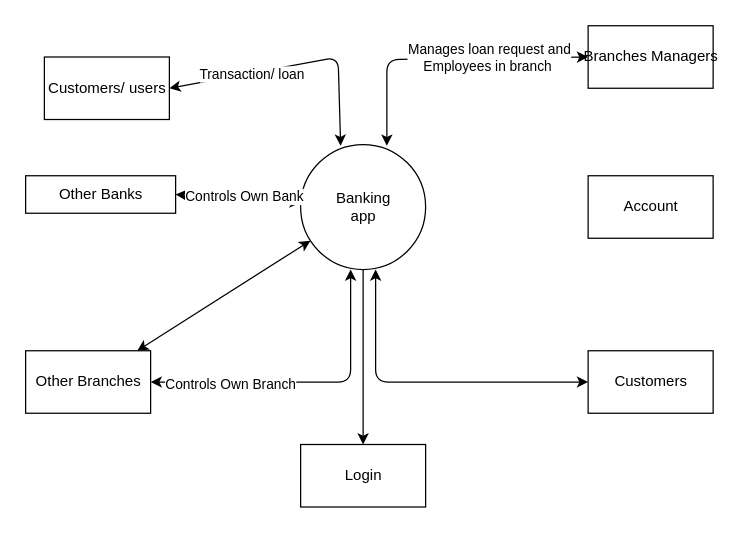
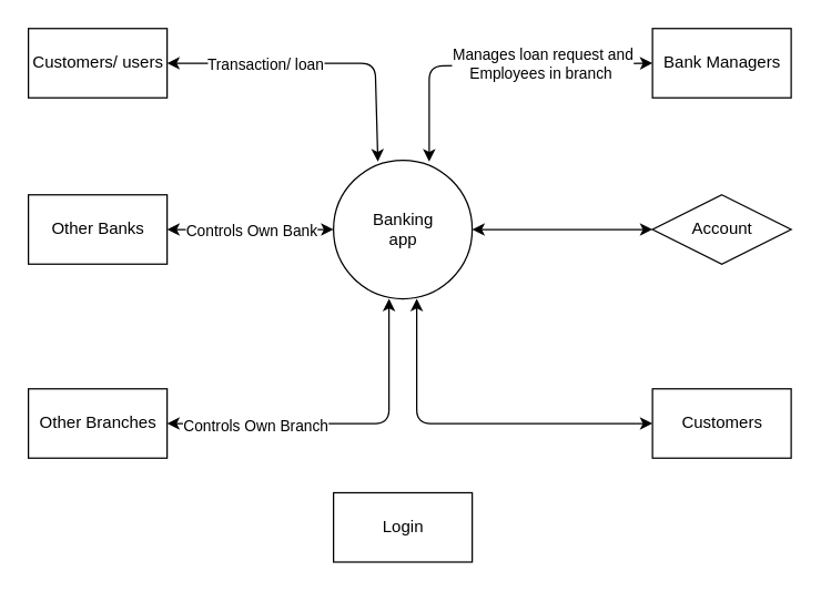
- <mxCell id="18" value="Branches Managers" style="html=1;dashed=0;whitespace=wrap;strokeColor=default;fontFamily=Helvetica;fontSize=12;fontColor=default;fillColor=default;" parent="1" vertex="1"><mxGeometry x="470" y="20" width="100" height="50" as="geometry" /></mxCell>
+ <mxCell id="18" value="Bank Managers" style="html=1;dashed=0;whitespace=wrap;strokeColor=default;fontFamily=Helvetica;fontSize=12;fontColor=default;fillColor=default;" parent="1" vertex="1"><mxGeometry x="470" y="20" width="100" height="50" as="geometry" /></mxCell>
- <mxCell id="14" value="Customers/ users" style="html=1;dashed=0;whitespace=wrap;strokeColor=default;fontFamily=Helvetica;fontSize=12;fontColor=default;fillColor=default;" parent="1" vertex="1"><mxGeometry x="35" y="45" width="100" height="50" as="geometry" /></mxCell>
+ <mxCell id="14" value="Customers/ users" style="html=1;dashed=0;whitespace=wrap;strokeColor=default;fontFamily=Helvetica;fontSize=12;fontColor=default;fillColor=default;" parent="1" vertex="1"><mxGeometry x="20" y="20" width="100" height="50" as="geometry" /></mxCell>
- <mxCell id="15" value="Other Banks" style="html=1;dashed=0;whitespace=wrap;strokeColor=default;fontFamily=Helvetica;fontSize=12;fontColor=default;fillColor=default;" parent="1" vertex="1"><mxGeometry x="20" y="140" width="120" height="30" as="geometry" /></mxCell>
+ <mxCell id="15" value="Other Banks" style="html=1;dashed=0;whitespace=wrap;strokeColor=default;fontFamily=Helvetica;fontSize=12;fontColor=default;fillColor=default;" parent="1" vertex="1"><mxGeometry x="20" y="140" width="100" height="50" as="geometry" /></mxCell>
- <mxCell id="17" value="Account" style="html=1;dashed=0;whitespace=wrap;strokeColor=default;fontFamily=Helvetica;fontSize=12;fontColor=default;fillColor=default;" parent="1" vertex="1"><mxGeometry x="470" y="140" width="100" height="50" as="geometry" /></mxCell>
+ <mxCell id="17" value="Account" style="rhombus;html=1;dashed=0;whitespace=wrap;strokeColor=default;fontFamily=Helvetica;fontSize=12;fontColor=default;fillColor=default;" parent="1" vertex="1"><mxGeometry x="470" y="140" width="100" height="50" as="geometry" /></mxCell>
- <mxCell id="4" style="edgeStyle=none;html=1;startArrow=classic;startFill=1;" parent="1" source="11" target="16" edge="1"><mxGeometry relative="1" as="geometry"><mxPoint x="470" y="165" as="targetPoint" /></mxGeometry></mxCell>
+ <mxCell id="4" style="edgeStyle=none;html=1;entryX=0;entryY=0.5;entryDx=0;entryDy=0;startArrow=classic;startFill=1;" parent="1" source="11" target="17" edge="1"><mxGeometry relative="1" as="geometry"><mxPoint x="470" y="165" as="targetPoint" /></mxGeometry></mxCell>
- <mxCell id="8" style="edgeStyle=none;html=1;exitX=0.5;exitY=1;exitDx=0;exitDy=0;entryX=0.5;entryY=0;entryDx=0;entryDy=0;" parent="1" source="11" target="19" edge="1"><mxGeometry relative="1" as="geometry"><mxPoint x="290" y="355" as="targetPoint" /></mxGeometry></mxCell>
